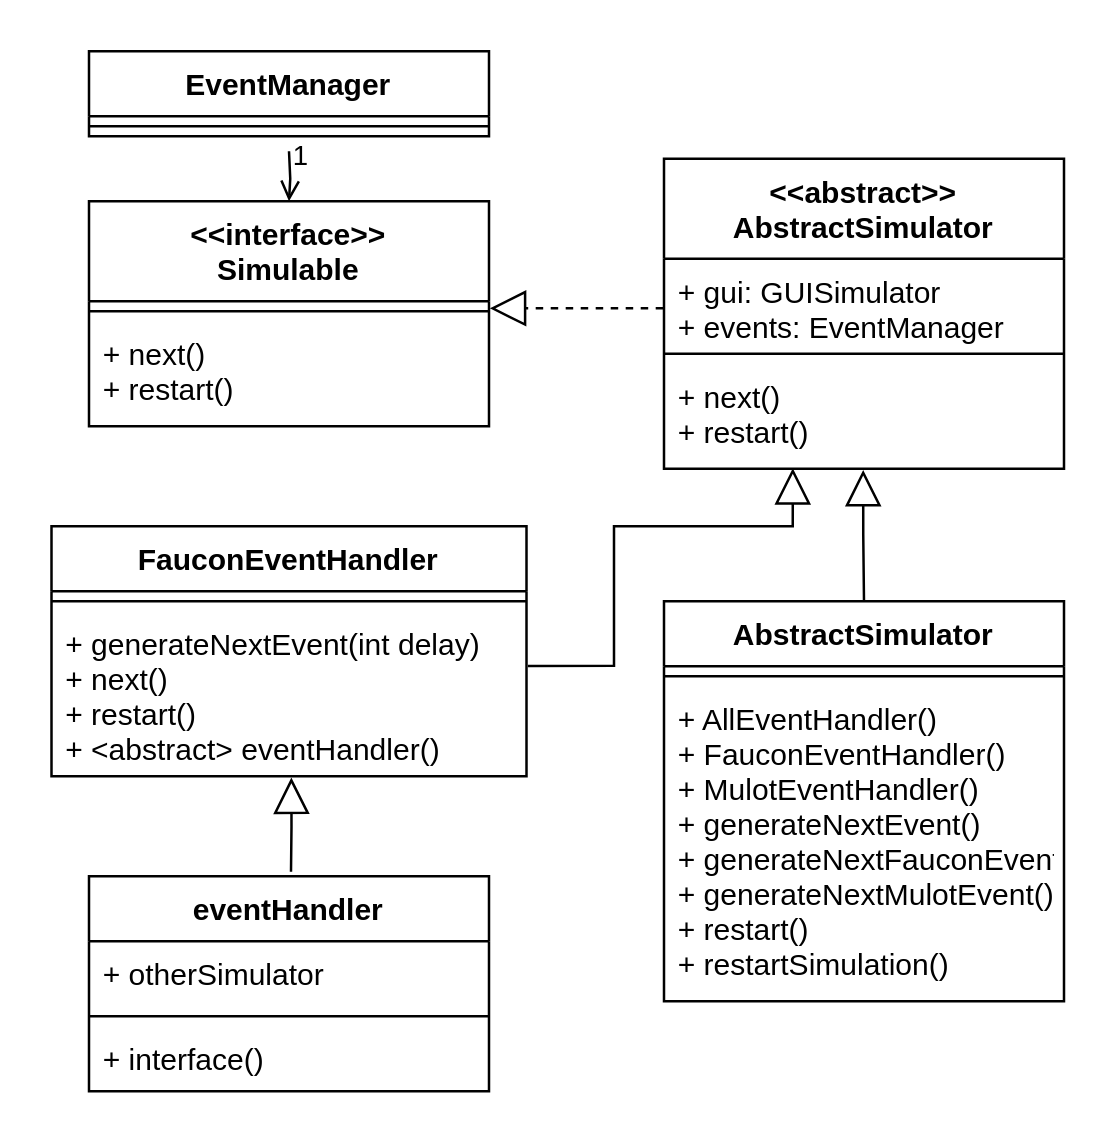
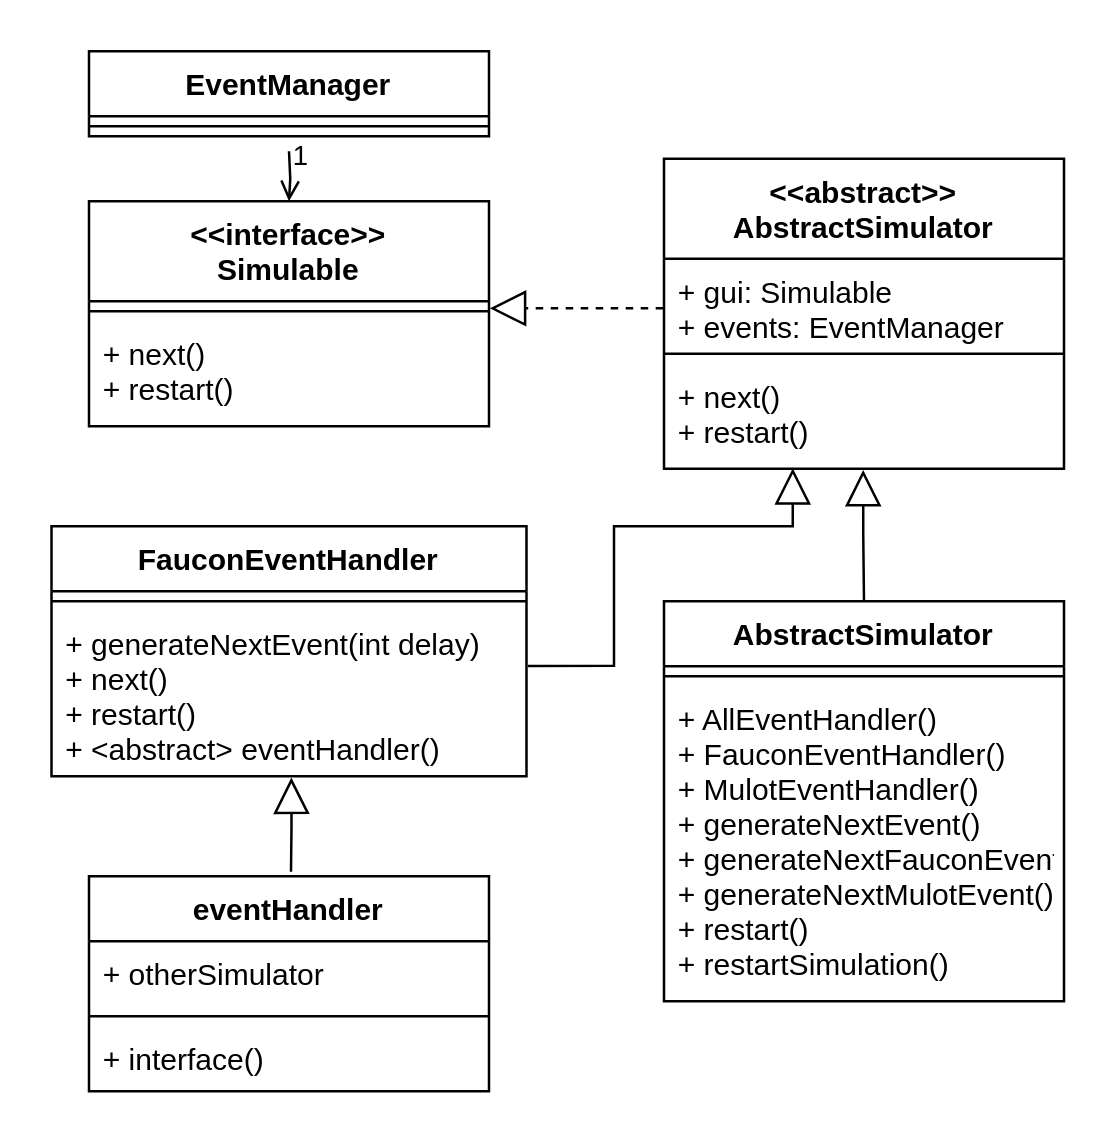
- <mxCell id="8" value="+ gui: GUISimulator&#10;+ events: EventManager " style="text;strokeColor=none;fillColor=none;align=left;verticalAlign=top;spacingLeft=4;spacingRight=4;overflow=hidden;rotatable=0;points=[[0,0.5],[1,0.5]];portConstraint=eastwest;" vertex="1" parent="7"><mxGeometry y="40" width="160" height="34" as="geometry" /></mxCell>
+ <mxCell id="8" value="+ gui: Simulable&#10;+ events: EventManager " style="text;strokeColor=none;fillColor=none;align=left;verticalAlign=top;spacingLeft=4;spacingRight=4;overflow=hidden;rotatable=0;points=[[0,0.5],[1,0.5]];portConstraint=eastwest;" vertex="1" parent="7"><mxGeometry y="40" width="160" height="34" as="geometry" /></mxCell>
